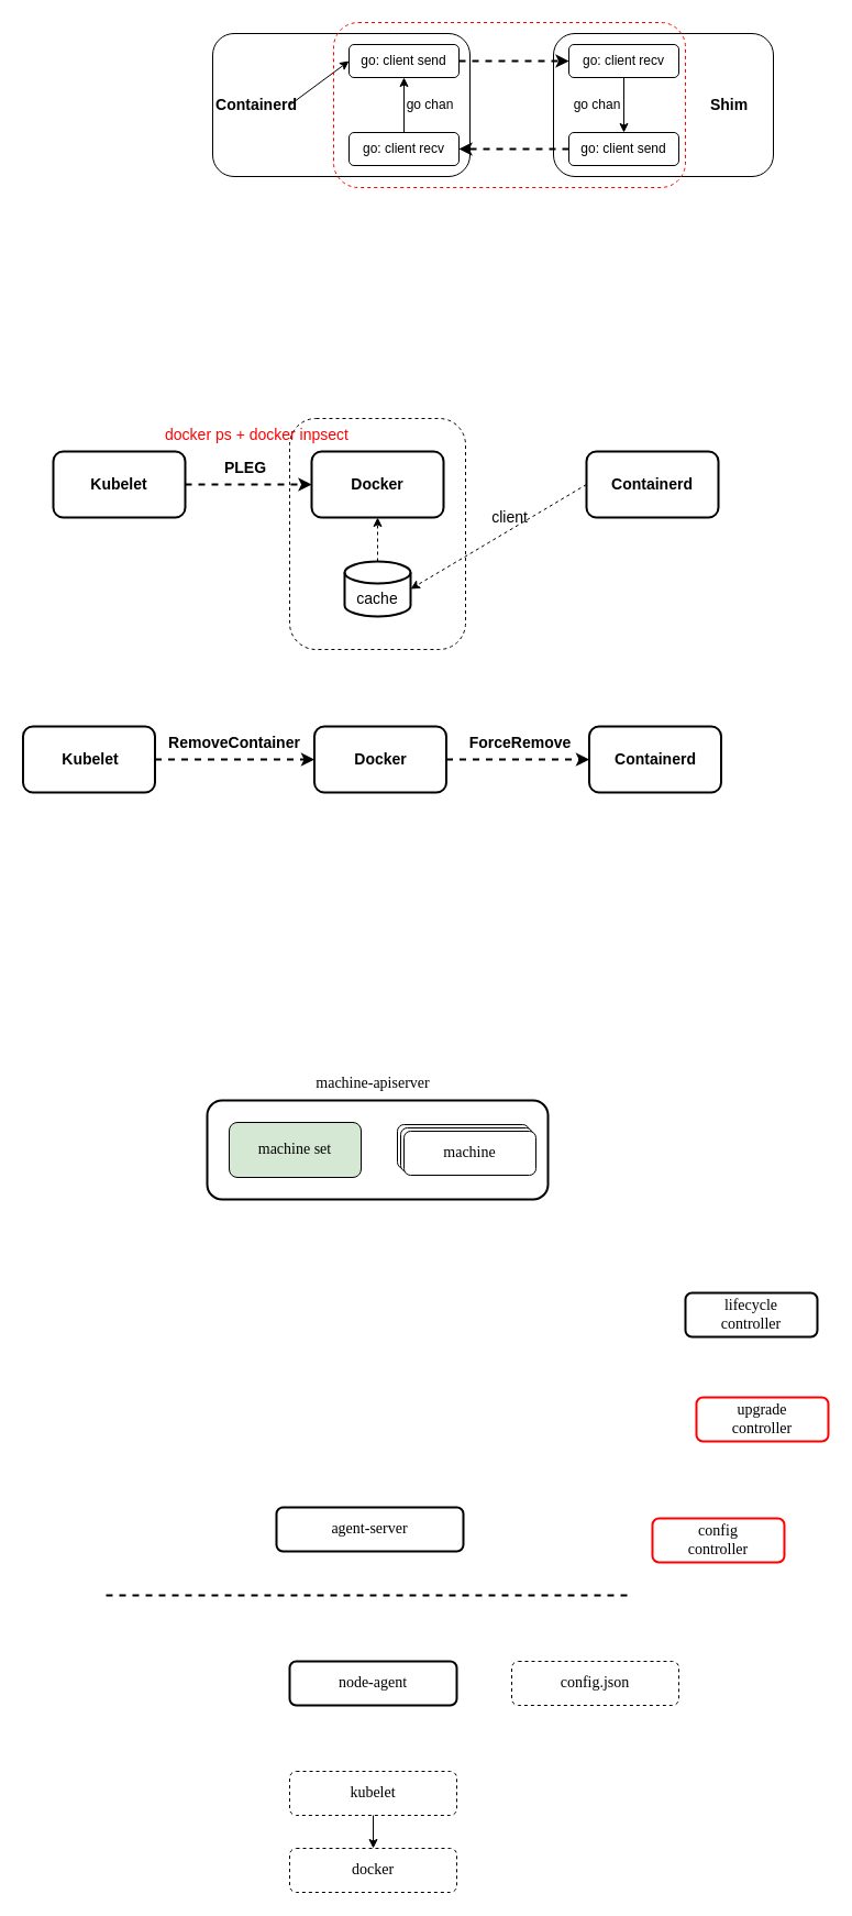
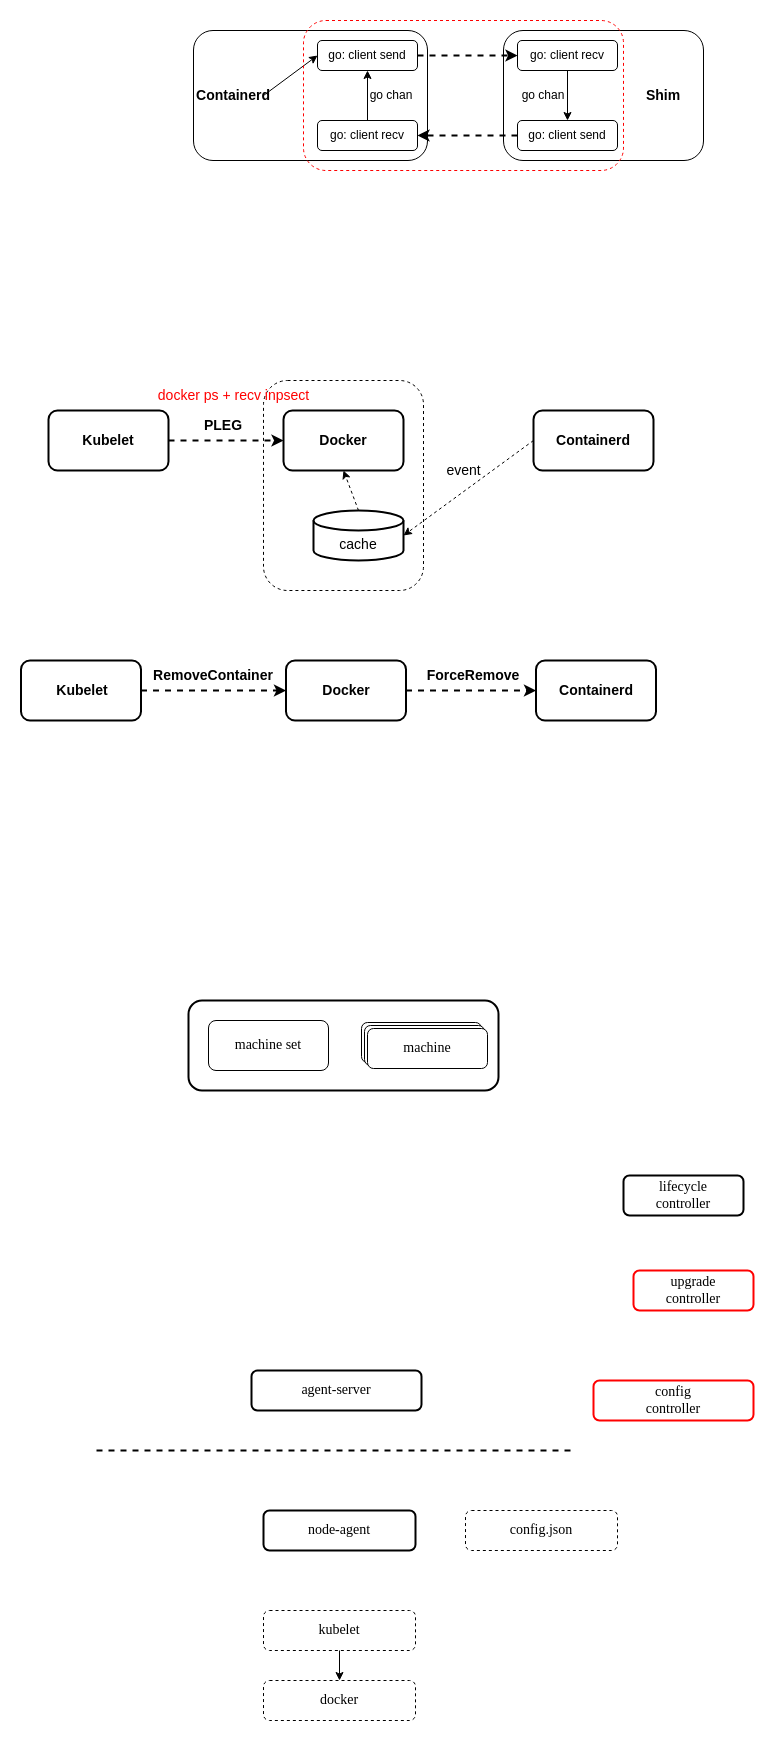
- <mxCell id="27" value="docker ps + docker inpsect" style="text;html=1;align=center;verticalAlign=middle;resizable=0;points=[];autosize=1;strokeColor=none;fillColor=none;fontSize=14;fontColor=#FF0000;" vertex="1" parent="1"><mxGeometry x="138" y="380" width="190" height="30" as="geometry" /></mxCell>
+ <mxCell id="27" value="docker ps + recv inpsect" style="text;html=1;align=center;verticalAlign=middle;resizable=0;points=[];autosize=1;strokeColor=none;fillColor=none;fontSize=14;fontColor=#FF0000;" vertex="1" parent="1"><mxGeometry x="138" y="380" width="190" height="30" as="geometry" /></mxCell>
- <mxCell id="31" value="client" style="text;html=1;align=center;verticalAlign=middle;resizable=0;points=[];autosize=1;strokeColor=none;fillColor=none;fontSize=14;fontColor=#000000;dashed=1;strokeWidth=1;" vertex="1" parent="1"><mxGeometry x="433" y="455" width="60" height="30" as="geometry" /></mxCell>
+ <mxCell id="31" value="event" style="text;html=1;align=center;verticalAlign=middle;resizable=0;points=[];autosize=1;strokeColor=none;fillColor=none;fontSize=14;fontColor=#000000;dashed=1;strokeWidth=1;" vertex="1" parent="1"><mxGeometry x="433" y="455" width="60" height="30" as="geometry" /></mxCell>
- <mxCell id="28" value="&lt;font color=&quot;#000000&quot;&gt;cache&lt;/font&gt;" style="shape=cylinder3;whiteSpace=wrap;html=1;boundedLbl=1;backgroundOutline=1;size=10;strokeColor=#000000;strokeWidth=2;fontSize=14;fontColor=#FF0000;fillColor=none;" vertex="1" parent="1"><mxGeometry x="313" y="510" width="60" height="50" as="geometry" /></mxCell>
+ <mxCell id="28" value="&lt;font color=&quot;#000000&quot;&gt;cache&lt;/font&gt;" style="shape=cylinder3;whiteSpace=wrap;html=1;boundedLbl=1;backgroundOutline=1;size=10;strokeColor=#000000;strokeWidth=2;fontSize=14;fontColor=#FF0000;fillColor=none;" vertex="1" parent="1"><mxGeometry x="313" y="510" width="90" height="50" as="geometry" /></mxCell>
- <mxCell id="57" value="machine-apiserver" style="text;html=1;strokeColor=none;fillColor=none;align=center;verticalAlign=middle;whiteSpace=wrap;rounded=0;strokeWidth=1;fontFamily=source code pro;fontSize=14;fontColor=#000000;" vertex="1" parent="1"><mxGeometry x="249" y="970" width="180" height="30" as="geometry" /></mxCell>
- <mxCell id="53" value="machine set" style="rounded=1;whiteSpace=wrap;html=1;strokeColor=#000000;strokeWidth=1;fontFamily=source code pro;fontSize=14;fontColor=#000000;fillColor=#d5e8d4;" vertex="1" parent="1"><mxGeometry x="208" y="1020" width="120" height="50" as="geometry" /></mxCell>
+ <mxCell id="53" value="machine set" style="rounded=1;whiteSpace=wrap;html=1;strokeColor=#000000;strokeWidth=1;fontFamily=source code pro;fontSize=14;fontColor=#000000;fillColor=#FFFFFF;" vertex="1" parent="1"><mxGeometry x="208" y="1020" width="120" height="50" as="geometry" /></mxCell>
- <mxCell id="44" value="config&lt;br&gt;controller" style="rounded=1;whiteSpace=wrap;html=1;strokeColor=#FF0000;strokeWidth=2;fontFamily=source code pro;fontSize=14;fontColor=#000000;fillColor=#FFFFFF;" vertex="1" parent="1"><mxGeometry x="593" y="1380" width="120" height="40" as="geometry" /></mxCell>
+ <mxCell id="44" value="config&lt;br&gt;controller" style="rounded=1;whiteSpace=wrap;html=1;strokeColor=#FF0000;strokeWidth=2;fontFamily=source code pro;fontSize=14;fontColor=#000000;fillColor=#FFFFFF;" vertex="1" parent="1"><mxGeometry x="593" y="1380" width="160" height="40" as="geometry" /></mxCell>
